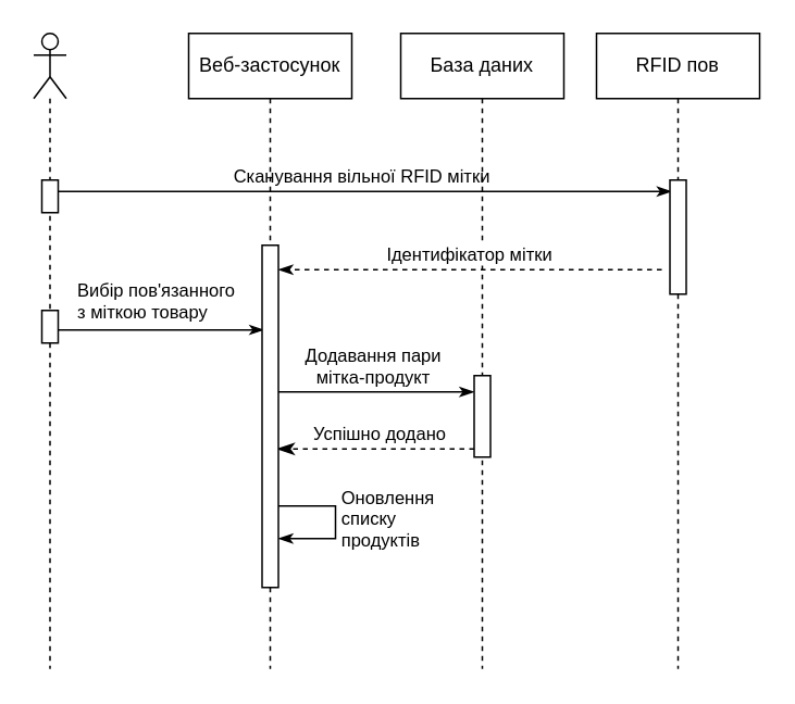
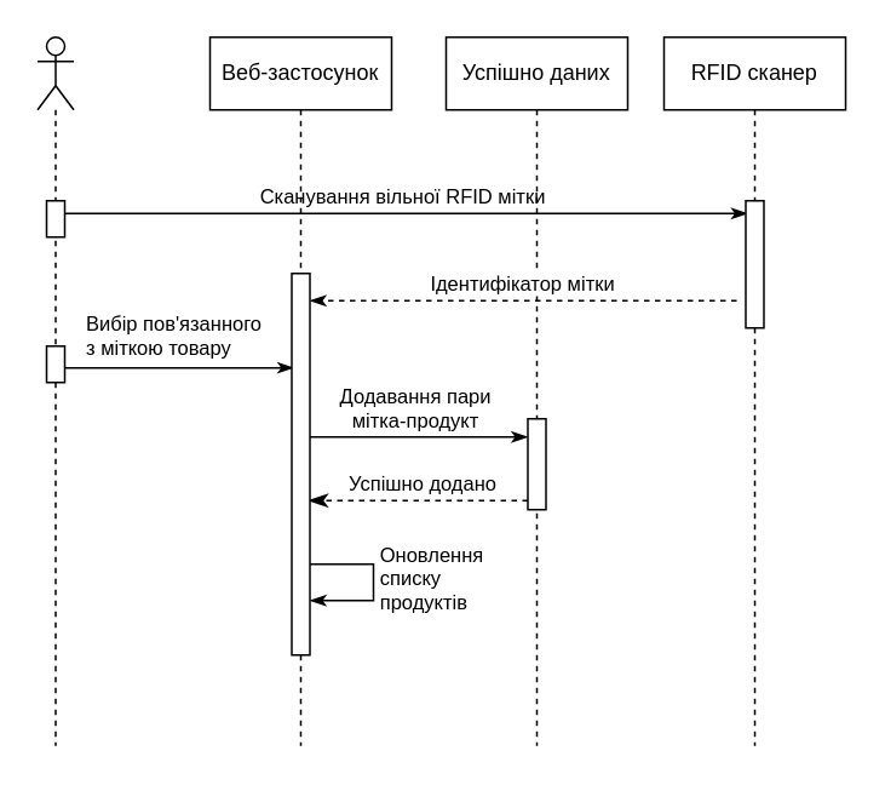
- <mxCell id="10" value="База даних" style="shape=umlLifeline;perimeter=lifelinePerimeter;whiteSpace=wrap;html=1;container=1;collapsible=0;recursiveResize=0;outlineConnect=0;" parent="1" vertex="1"><mxGeometry x="245" y="20" width="100" height="390" as="geometry" /></mxCell>
+ <mxCell id="10" value="Успішно даних" style="shape=umlLifeline;perimeter=lifelinePerimeter;whiteSpace=wrap;html=1;container=1;collapsible=0;recursiveResize=0;outlineConnect=0;" parent="1" vertex="1"><mxGeometry x="245" y="20" width="100" height="390" as="geometry" /></mxCell>
- <mxCell id="8" value="RFID пов" style="shape=umlLifeline;perimeter=lifelinePerimeter;whiteSpace=wrap;html=1;container=1;collapsible=0;recursiveResize=0;outlineConnect=0;" parent="1" vertex="1"><mxGeometry x="365" y="20" width="100" height="390" as="geometry" /></mxCell>
+ <mxCell id="8" value="RFID сканер" style="shape=umlLifeline;perimeter=lifelinePerimeter;whiteSpace=wrap;html=1;container=1;collapsible=0;recursiveResize=0;outlineConnect=0;" parent="1" vertex="1"><mxGeometry x="365" y="20" width="100" height="390" as="geometry" /></mxCell>
